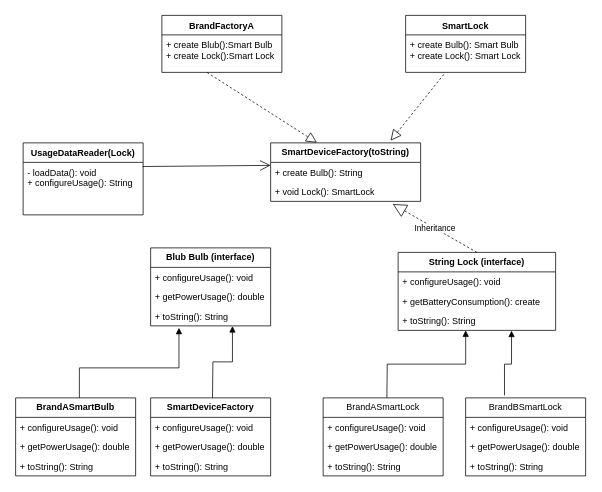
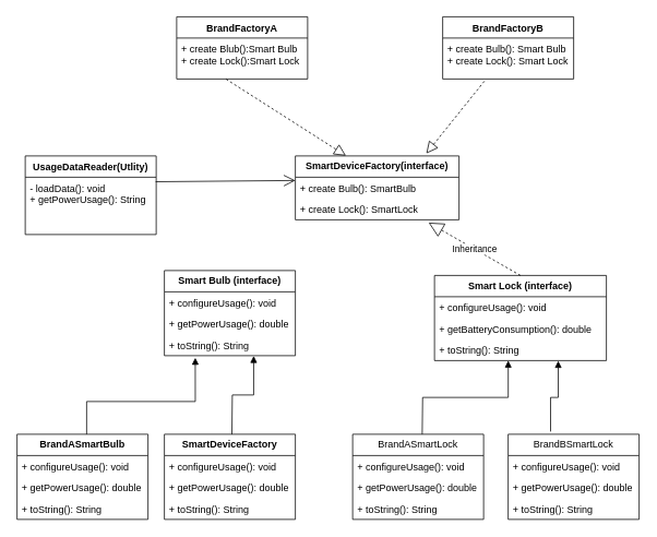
- <mxCell id="4" value="SmartLock" style="swimlane;fontStyle=1;align=center;verticalAlign=top;childLayout=stackLayout;horizontal=1;startSize=26;horizontalStack=0;resizeParent=1;resizeParentMax=0;resizeLast=0;collapsible=1;marginBottom=0;whiteSpace=wrap;html=1;" parent="1" vertex="1"><mxGeometry x="540" y="20" width="160" height="76" as="geometry" /></mxCell>
+ <mxCell id="4" value="BrandFactoryB" style="swimlane;fontStyle=1;align=center;verticalAlign=top;childLayout=stackLayout;horizontal=1;startSize=26;horizontalStack=0;resizeParent=1;resizeParentMax=0;resizeLast=0;collapsible=1;marginBottom=0;whiteSpace=wrap;html=1;" parent="1" vertex="1"><mxGeometry x="540" y="20" width="160" height="76" as="geometry" /></mxCell>
- <mxCell id="20" value="&lt;span style=&quot;font-weight: 700;&quot;&gt;SmartDeviceFactory(toString)&lt;/span&gt;" style="swimlane;fontStyle=0;childLayout=stackLayout;horizontal=1;startSize=26;fillColor=none;horizontalStack=0;resizeParent=1;resizeParentMax=0;resizeLast=0;collapsible=1;marginBottom=0;whiteSpace=wrap;html=1;" parent="1" vertex="1"><mxGeometry x="360" y="190" width="200" height="78" as="geometry" /></mxCell>
+ <mxCell id="20" value="&lt;span style=&quot;font-weight: 700;&quot;&gt;SmartDeviceFactory(interface)&lt;/span&gt;" style="swimlane;fontStyle=0;childLayout=stackLayout;horizontal=1;startSize=26;fillColor=none;horizontalStack=0;resizeParent=1;resizeParentMax=0;resizeLast=0;collapsible=1;marginBottom=0;whiteSpace=wrap;html=1;" parent="1" vertex="1"><mxGeometry x="360" y="190" width="200" height="78" as="geometry" /></mxCell>
- <mxCell id="14" value="UsageDataReader(Lock)" style="swimlane;fontStyle=1;align=center;verticalAlign=top;childLayout=stackLayout;horizontal=1;startSize=26;horizontalStack=0;resizeParent=1;resizeParentMax=0;resizeLast=0;collapsible=1;marginBottom=0;whiteSpace=wrap;html=1;" parent="1" vertex="1"><mxGeometry x="30" y="190" width="160" height="96" as="geometry" /></mxCell>
+ <mxCell id="14" value="UsageDataReader(Utlity)" style="swimlane;fontStyle=1;align=center;verticalAlign=top;childLayout=stackLayout;horizontal=1;startSize=26;horizontalStack=0;resizeParent=1;resizeParentMax=0;resizeLast=0;collapsible=1;marginBottom=0;whiteSpace=wrap;html=1;" parent="1" vertex="1"><mxGeometry x="30" y="190" width="160" height="96" as="geometry" /></mxCell>
- <mxCell id="21" value="+ create Bulb(): String&lt;div&gt;&lt;br&gt;&lt;/div&gt;" style="text;strokeColor=none;fillColor=none;align=left;verticalAlign=top;spacingLeft=4;spacingRight=4;overflow=hidden;rotatable=0;points=[[0,0.5],[1,0.5]];portConstraint=eastwest;whiteSpace=wrap;html=1;" parent="20" vertex="1"><mxGeometry y="26" width="200" height="26" as="geometry" /></mxCell>
+ <mxCell id="21" value="+ create Bulb(): SmartBulb&lt;div&gt;&lt;br&gt;&lt;/div&gt;" style="text;strokeColor=none;fillColor=none;align=left;verticalAlign=top;spacingLeft=4;spacingRight=4;overflow=hidden;rotatable=0;points=[[0,0.5],[1,0.5]];portConstraint=eastwest;whiteSpace=wrap;html=1;" parent="20" vertex="1"><mxGeometry y="26" width="200" height="26" as="geometry" /></mxCell>
- <mxCell id="15" value="- loadData(): void&lt;div&gt;+ configureUsage(): String&lt;/div&gt;" style="text;strokeColor=none;fillColor=none;align=left;verticalAlign=top;spacingLeft=4;spacingRight=4;overflow=hidden;rotatable=0;points=[[0,0.5],[1,0.5]];portConstraint=eastwest;whiteSpace=wrap;html=1;" parent="14" vertex="1"><mxGeometry y="26" width="160" height="70" as="geometry" /></mxCell>
+ <mxCell id="15" value="- loadData(): void&lt;div&gt;+ getPowerUsage(): String&lt;/div&gt;" style="text;strokeColor=none;fillColor=none;align=left;verticalAlign=top;spacingLeft=4;spacingRight=4;overflow=hidden;rotatable=0;points=[[0,0.5],[1,0.5]];portConstraint=eastwest;whiteSpace=wrap;html=1;" parent="14" vertex="1"><mxGeometry y="26" width="160" height="70" as="geometry" /></mxCell>
- <mxCell id="22" value="+ void Lock(): SmartLock" style="text;strokeColor=none;fillColor=none;align=left;verticalAlign=top;spacingLeft=4;spacingRight=4;overflow=hidden;rotatable=0;points=[[0,0.5],[1,0.5]];portConstraint=eastwest;whiteSpace=wrap;html=1;" parent="20" vertex="1"><mxGeometry y="52" width="200" height="26" as="geometry" /></mxCell>
+ <mxCell id="22" value="+ create Lock(): SmartLock" style="text;strokeColor=none;fillColor=none;align=left;verticalAlign=top;spacingLeft=4;spacingRight=4;overflow=hidden;rotatable=0;points=[[0,0.5],[1,0.5]];portConstraint=eastwest;whiteSpace=wrap;html=1;" parent="20" vertex="1"><mxGeometry y="52" width="200" height="26" as="geometry" /></mxCell>
- <mxCell id="6" value="&lt;span style=&quot;font-weight: 700;&quot;&gt;Blub Bulb (interface)&lt;/span&gt;" style="swimlane;fontStyle=0;childLayout=stackLayout;horizontal=1;startSize=26;fillColor=none;horizontalStack=0;resizeParent=1;resizeParentMax=0;resizeLast=0;collapsible=1;marginBottom=0;whiteSpace=wrap;html=1;" parent="1" vertex="1"><mxGeometry x="200" y="330" width="160" height="104" as="geometry" /></mxCell>
+ <mxCell id="6" value="&lt;span style=&quot;font-weight: 700;&quot;&gt;Smart Bulb (interface)&lt;/span&gt;" style="swimlane;fontStyle=0;childLayout=stackLayout;horizontal=1;startSize=26;fillColor=none;horizontalStack=0;resizeParent=1;resizeParentMax=0;resizeLast=0;collapsible=1;marginBottom=0;whiteSpace=wrap;html=1;" parent="1" vertex="1"><mxGeometry x="200" y="330" width="160" height="104" as="geometry" /></mxCell>
- <mxCell id="10" value="&lt;span style=&quot;font-weight: 700;&quot;&gt;String Lock (interface)&lt;/span&gt;" style="swimlane;fontStyle=0;childLayout=stackLayout;horizontal=1;startSize=26;fillColor=none;horizontalStack=0;resizeParent=1;resizeParentMax=0;resizeLast=0;collapsible=1;marginBottom=0;whiteSpace=wrap;html=1;" parent="1" vertex="1"><mxGeometry x="530" y="336" width="210" height="104" as="geometry" /></mxCell>
+ <mxCell id="10" value="&lt;span style=&quot;font-weight: 700;&quot;&gt;Smart Lock (interface)&lt;/span&gt;" style="swimlane;fontStyle=0;childLayout=stackLayout;horizontal=1;startSize=26;fillColor=none;horizontalStack=0;resizeParent=1;resizeParentMax=0;resizeLast=0;collapsible=1;marginBottom=0;whiteSpace=wrap;html=1;" parent="1" vertex="1"><mxGeometry x="530" y="336" width="210" height="104" as="geometry" /></mxCell>
- <mxCell id="12" value="+ getBatteryConsumption(): create" style="text;strokeColor=none;fillColor=none;align=left;verticalAlign=top;spacingLeft=4;spacingRight=4;overflow=hidden;rotatable=0;points=[[0,0.5],[1,0.5]];portConstraint=eastwest;whiteSpace=wrap;html=1;" parent="10" vertex="1"><mxGeometry y="52" width="210" height="26" as="geometry" /></mxCell>
+ <mxCell id="12" value="+ getBatteryConsumption(): double" style="text;strokeColor=none;fillColor=none;align=left;verticalAlign=top;spacingLeft=4;spacingRight=4;overflow=hidden;rotatable=0;points=[[0,0.5],[1,0.5]];portConstraint=eastwest;whiteSpace=wrap;html=1;" parent="10" vertex="1"><mxGeometry y="52" width="210" height="26" as="geometry" /></mxCell>
